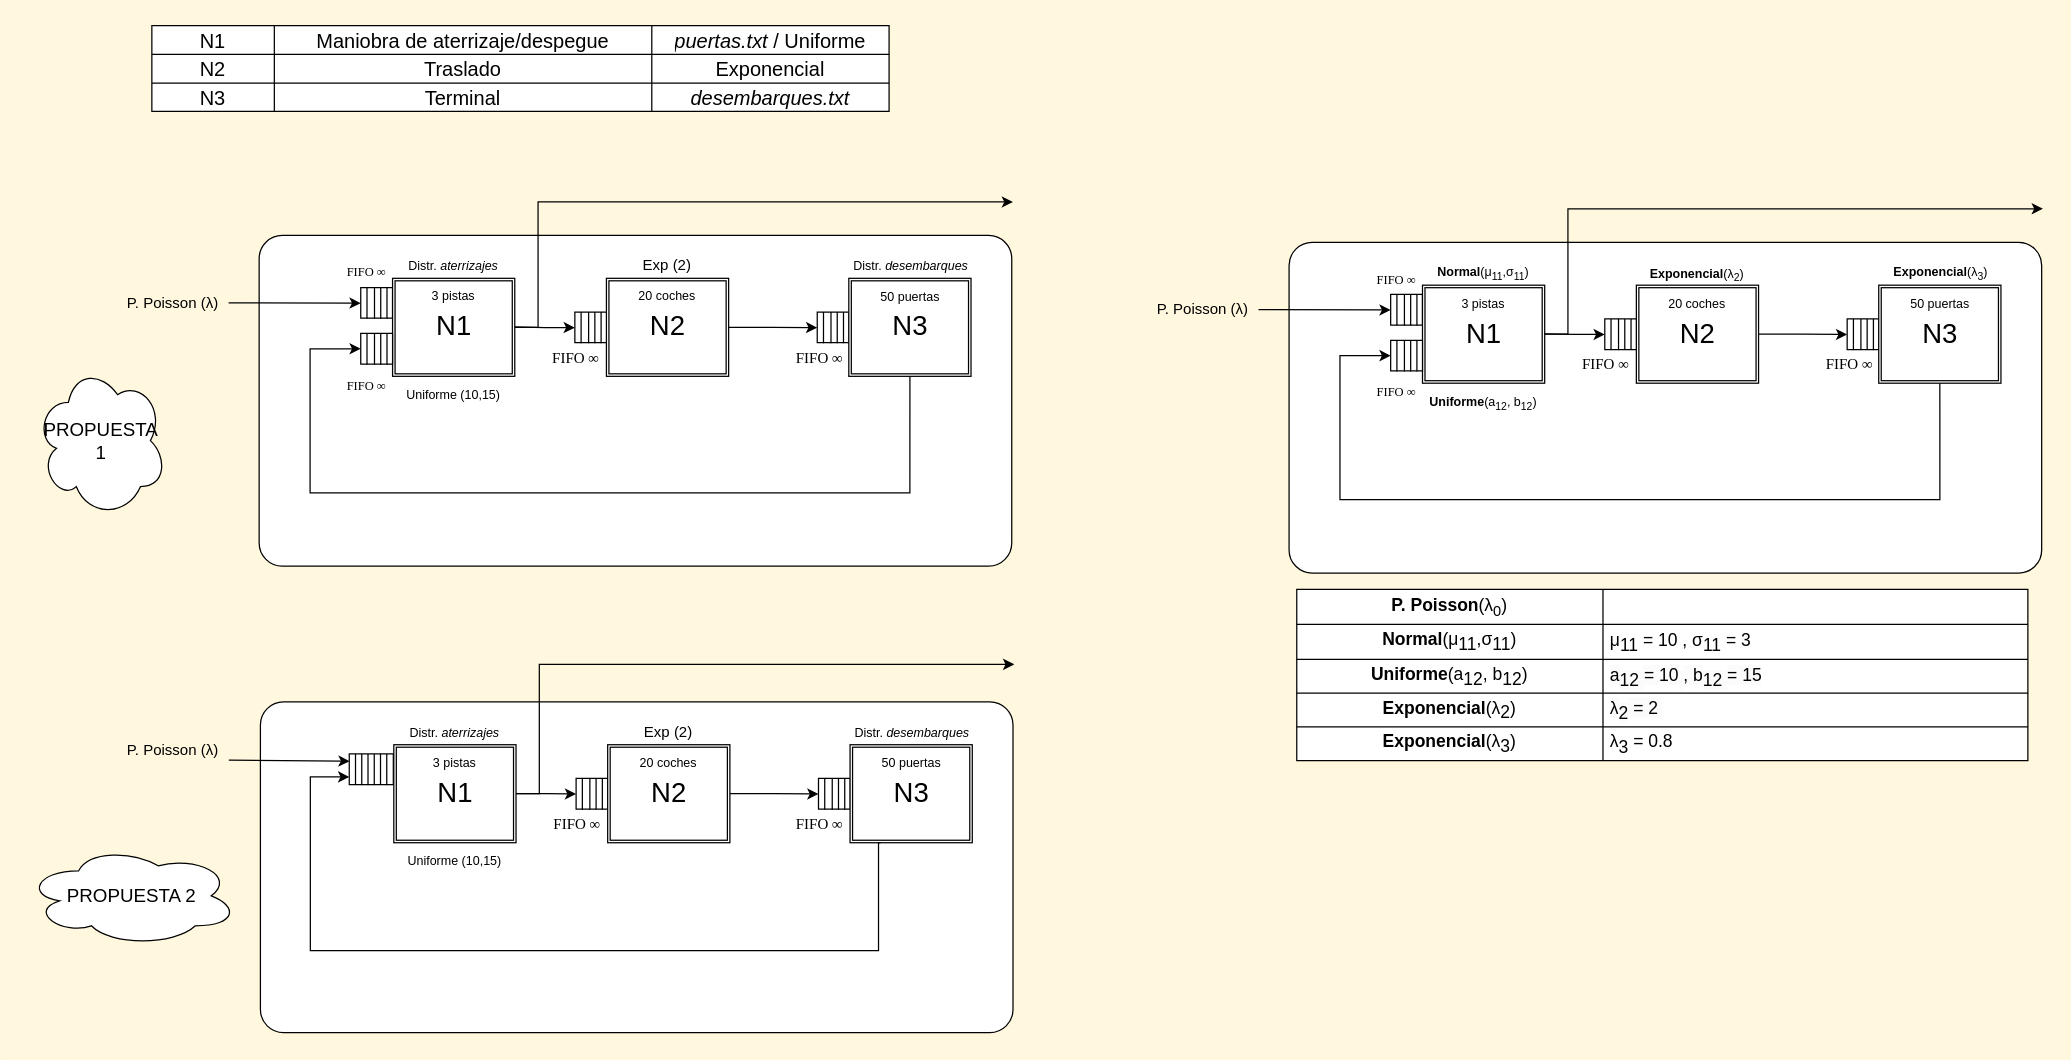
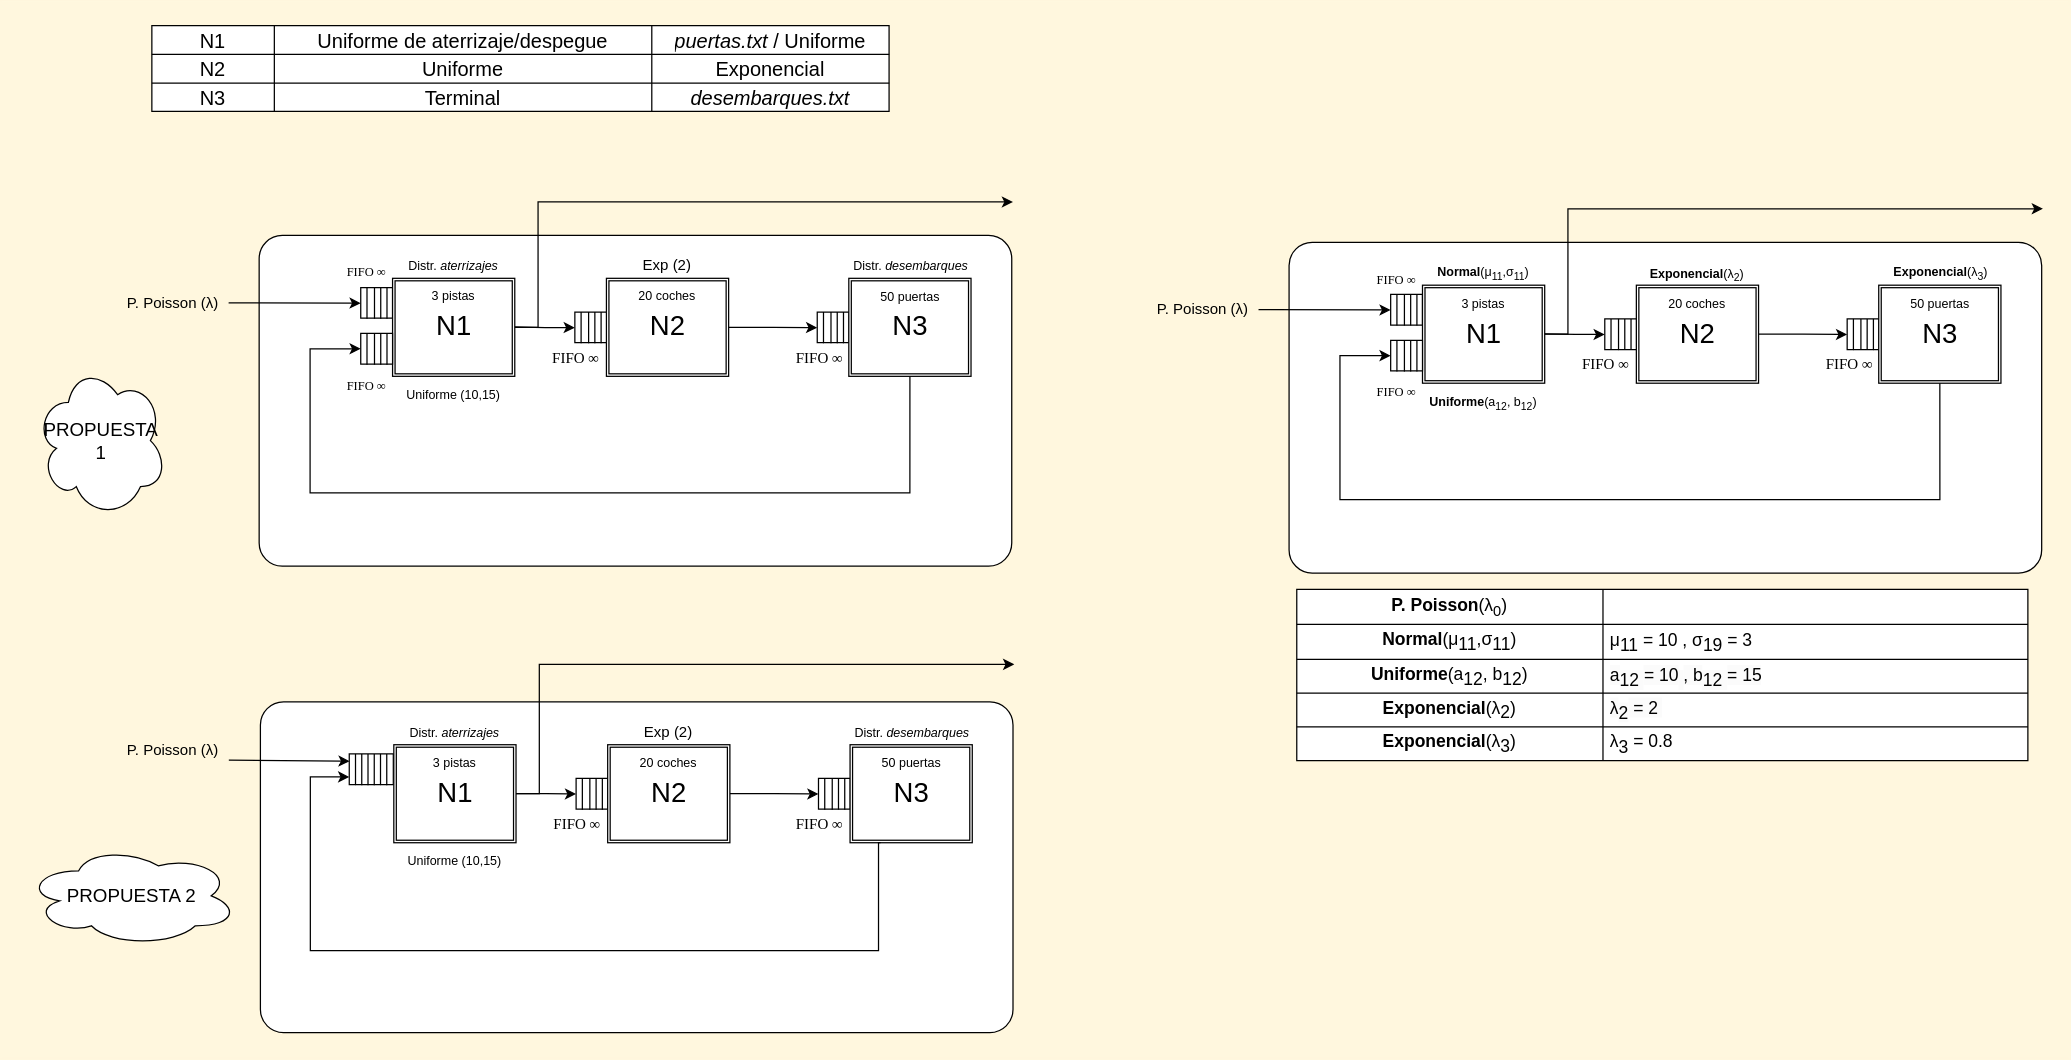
- <mxCell id="18" value="Maniobra de aterrizaje/despegue" style="shape=partialRectangle;html=1;whiteSpace=wrap;connectable=0;strokeColor=inherit;overflow=hidden;fillColor=none;top=0;left=0;bottom=0;right=0;pointerEvents=1;fontSize=16;" parent="16" vertex="1"><mxGeometry x="98" width="302" height="23" as="geometry"><mxRectangle width="302" height="23" as="alternateBounds" /></mxGeometry></mxCell>
+ <mxCell id="18" value="Uniforme de aterrizaje/despegue" style="shape=partialRectangle;html=1;whiteSpace=wrap;connectable=0;strokeColor=inherit;overflow=hidden;fillColor=none;top=0;left=0;bottom=0;right=0;pointerEvents=1;fontSize=16;" parent="16" vertex="1"><mxGeometry x="98" width="302" height="23" as="geometry"><mxRectangle width="302" height="23" as="alternateBounds" /></mxGeometry></mxCell>
- <mxCell id="22" value="Traslado" style="shape=partialRectangle;html=1;whiteSpace=wrap;connectable=0;strokeColor=inherit;overflow=hidden;fillColor=none;top=0;left=0;bottom=0;right=0;pointerEvents=1;fontSize=16;" parent="20" vertex="1"><mxGeometry x="98" width="302" height="23" as="geometry"><mxRectangle width="302" height="23" as="alternateBounds" /></mxGeometry></mxCell>
+ <mxCell id="22" value="Uniforme" style="shape=partialRectangle;html=1;whiteSpace=wrap;connectable=0;strokeColor=inherit;overflow=hidden;fillColor=none;top=0;left=0;bottom=0;right=0;pointerEvents=1;fontSize=16;" parent="20" vertex="1"><mxGeometry x="98" width="302" height="23" as="geometry"><mxRectangle width="302" height="23" as="alternateBounds" /></mxGeometry></mxCell>
- <mxCell id="127" value="&lt;div style=&quot;&quot;&gt;&lt;span style=&quot;background-color: initial; font-size: 14px;&quot;&gt;μ&lt;/span&gt;&lt;sub style=&quot;background-color: initial; font-size: 14px;&quot;&gt;11&lt;/sub&gt;&lt;span style=&quot;background-color: initial; font-size: 14px;&quot;&gt;&amp;nbsp;= 10&amp;nbsp;&lt;/span&gt;&lt;span style=&quot;background-color: initial; font-size: 14px;&quot;&gt;, σ&lt;/span&gt;&lt;sub style=&quot;background-color: initial; font-size: 14px;&quot;&gt;11&lt;/sub&gt;&lt;span style=&quot;background-color: initial; font-size: 14px;&quot;&gt;&amp;nbsp;= 3&lt;/span&gt;&lt;/div&gt;" style="shape=partialRectangle;html=1;whiteSpace=wrap;connectable=0;strokeColor=inherit;overflow=hidden;fillColor=none;top=0;left=0;bottom=0;right=0;pointerEvents=1;fontSize=16;align=left;spacingLeft=4;spacing=2;spacingBottom=0;spacingTop=0;" parent="125" vertex="1"><mxGeometry x="245" width="340" height="28" as="geometry"><mxRectangle width="340" height="28" as="alternateBounds" /></mxGeometry></mxCell>
+ <mxCell id="127" value="&lt;div style=&quot;&quot;&gt;&lt;span style=&quot;background-color: initial; font-size: 14px;&quot;&gt;μ&lt;/span&gt;&lt;sub style=&quot;background-color: initial; font-size: 14px;&quot;&gt;11&lt;/sub&gt;&lt;span style=&quot;background-color: initial; font-size: 14px;&quot;&gt;&amp;nbsp;= 10&amp;nbsp;&lt;/span&gt;&lt;span style=&quot;background-color: initial; font-size: 14px;&quot;&gt;, σ&lt;/span&gt;&lt;sub style=&quot;background-color: initial; font-size: 14px;&quot;&gt;19&lt;/sub&gt;&lt;span style=&quot;background-color: initial; font-size: 14px;&quot;&gt;&amp;nbsp;= 3&lt;/span&gt;&lt;/div&gt;" style="shape=partialRectangle;html=1;whiteSpace=wrap;connectable=0;strokeColor=inherit;overflow=hidden;fillColor=none;top=0;left=0;bottom=0;right=0;pointerEvents=1;fontSize=16;align=left;spacingLeft=4;spacing=2;spacingBottom=0;spacingTop=0;" parent="125" vertex="1"><mxGeometry x="245" width="340" height="28" as="geometry"><mxRectangle width="340" height="28" as="alternateBounds" /></mxGeometry></mxCell>
